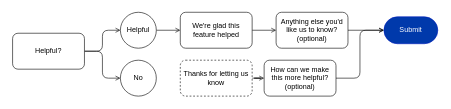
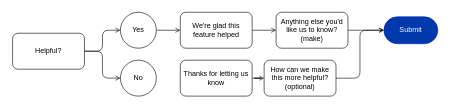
- <mxCell id="6" value="Helpful" style="rounded=1;whiteSpace=wrap;html=1;strokeWidth=1;fontFamily=Helvetica;fontStyle=0;arcSize=50;fontSize=12;" parent="1" vertex="1"><mxGeometry x="200" y="20" width="60" height="60" as="geometry" /></mxCell>
+ <mxCell id="6" value="Yes" style="rounded=1;whiteSpace=wrap;html=1;strokeWidth=1;fontFamily=Helvetica;fontStyle=0;arcSize=50;fontSize=12;" parent="1" vertex="1"><mxGeometry x="200" y="20" width="60" height="60" as="geometry" /></mxCell>
- <mxCell id="11" value="Anything else you'd like us to know? (optional)" style="whiteSpace=wrap;html=1;rounded=1;strokeWidth=1;fontFamily=Helvetica;fontStyle=0;fontSize=12;" parent="1" vertex="1"><mxGeometry x="460" y="20" width="120" height="60" as="geometry" /></mxCell>
+ <mxCell id="11" value="Anything else you'd like us to know? (make)" style="whiteSpace=wrap;html=1;rounded=1;strokeWidth=1;fontFamily=Helvetica;fontStyle=0;fontSize=12;" parent="1" vertex="1"><mxGeometry x="460" y="20" width="120" height="60" as="geometry" /></mxCell>
- <mxCell id="14" value="Thanks for letting us know" style="whiteSpace=wrap;html=1;rounded=1;strokeWidth=1;fontFamily=Helvetica;fontStyle=0;fontSize=12;dashed=1;" parent="1" vertex="1"><mxGeometry x="300" y="100" width="120" height="60" as="geometry" /></mxCell>
+ <mxCell id="14" value="Thanks for letting us know" style="whiteSpace=wrap;html=1;rounded=1;strokeWidth=1;fontFamily=Helvetica;fontStyle=0;fontSize=12;" parent="1" vertex="1"><mxGeometry x="300" y="100" width="120" height="60" as="geometry" /></mxCell>
